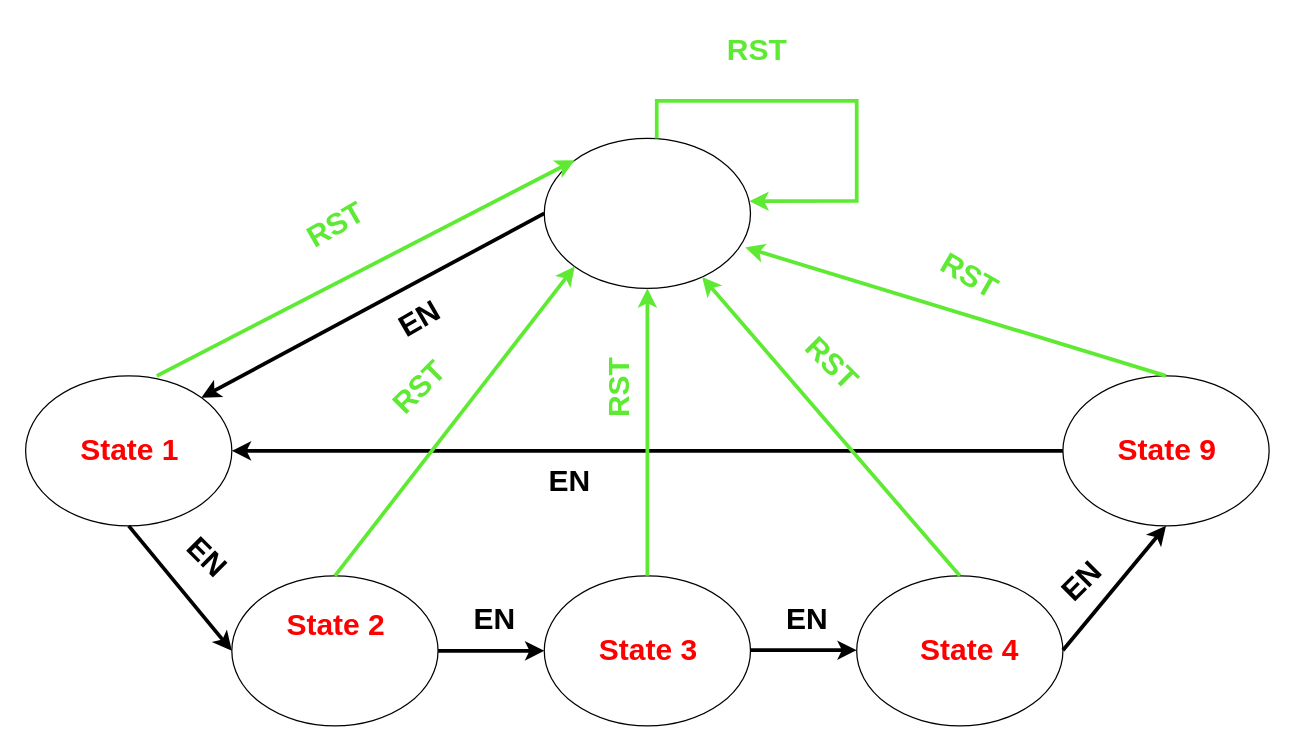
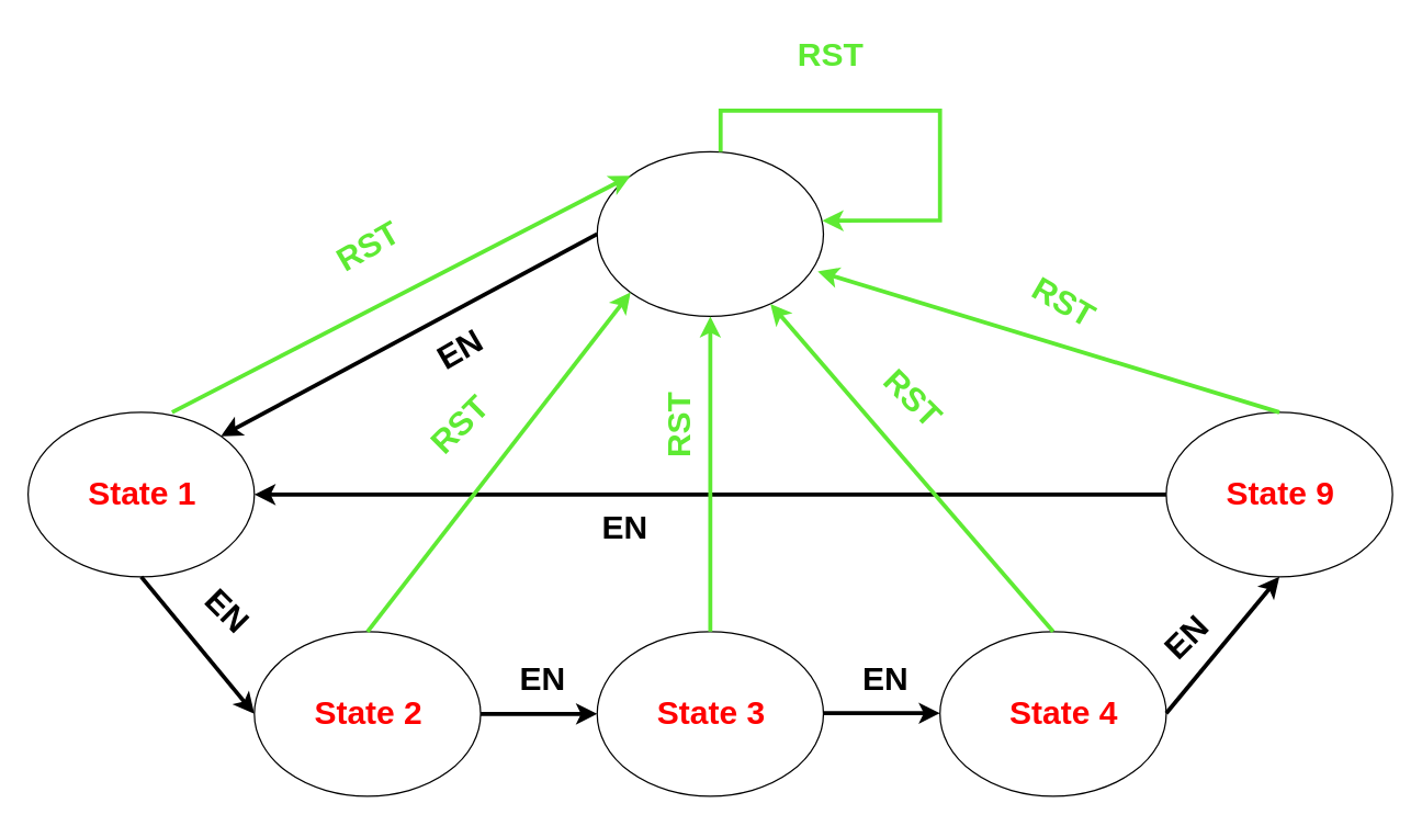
- <mxCell id="21" value="&lt;font color=&quot;#ff0000&quot;&gt;State 2&lt;/font&gt;" style="text;strokeColor=none;fillColor=none;html=1;fontSize=24;fontStyle=1;verticalAlign=middle;align=center;" vertex="1" parent="1"><mxGeometry x="217.5" y="480" width="100" height="40" as="geometry" /></mxCell>
+ <mxCell id="21" value="&lt;font color=&quot;#ff0000&quot;&gt;State 2&lt;/font&gt;" style="text;strokeColor=none;fillColor=none;html=1;fontSize=24;fontStyle=1;verticalAlign=middle;align=center;" vertex="1" parent="1"><mxGeometry x="217.5" y="500" width="100" height="40" as="geometry" /></mxCell>
